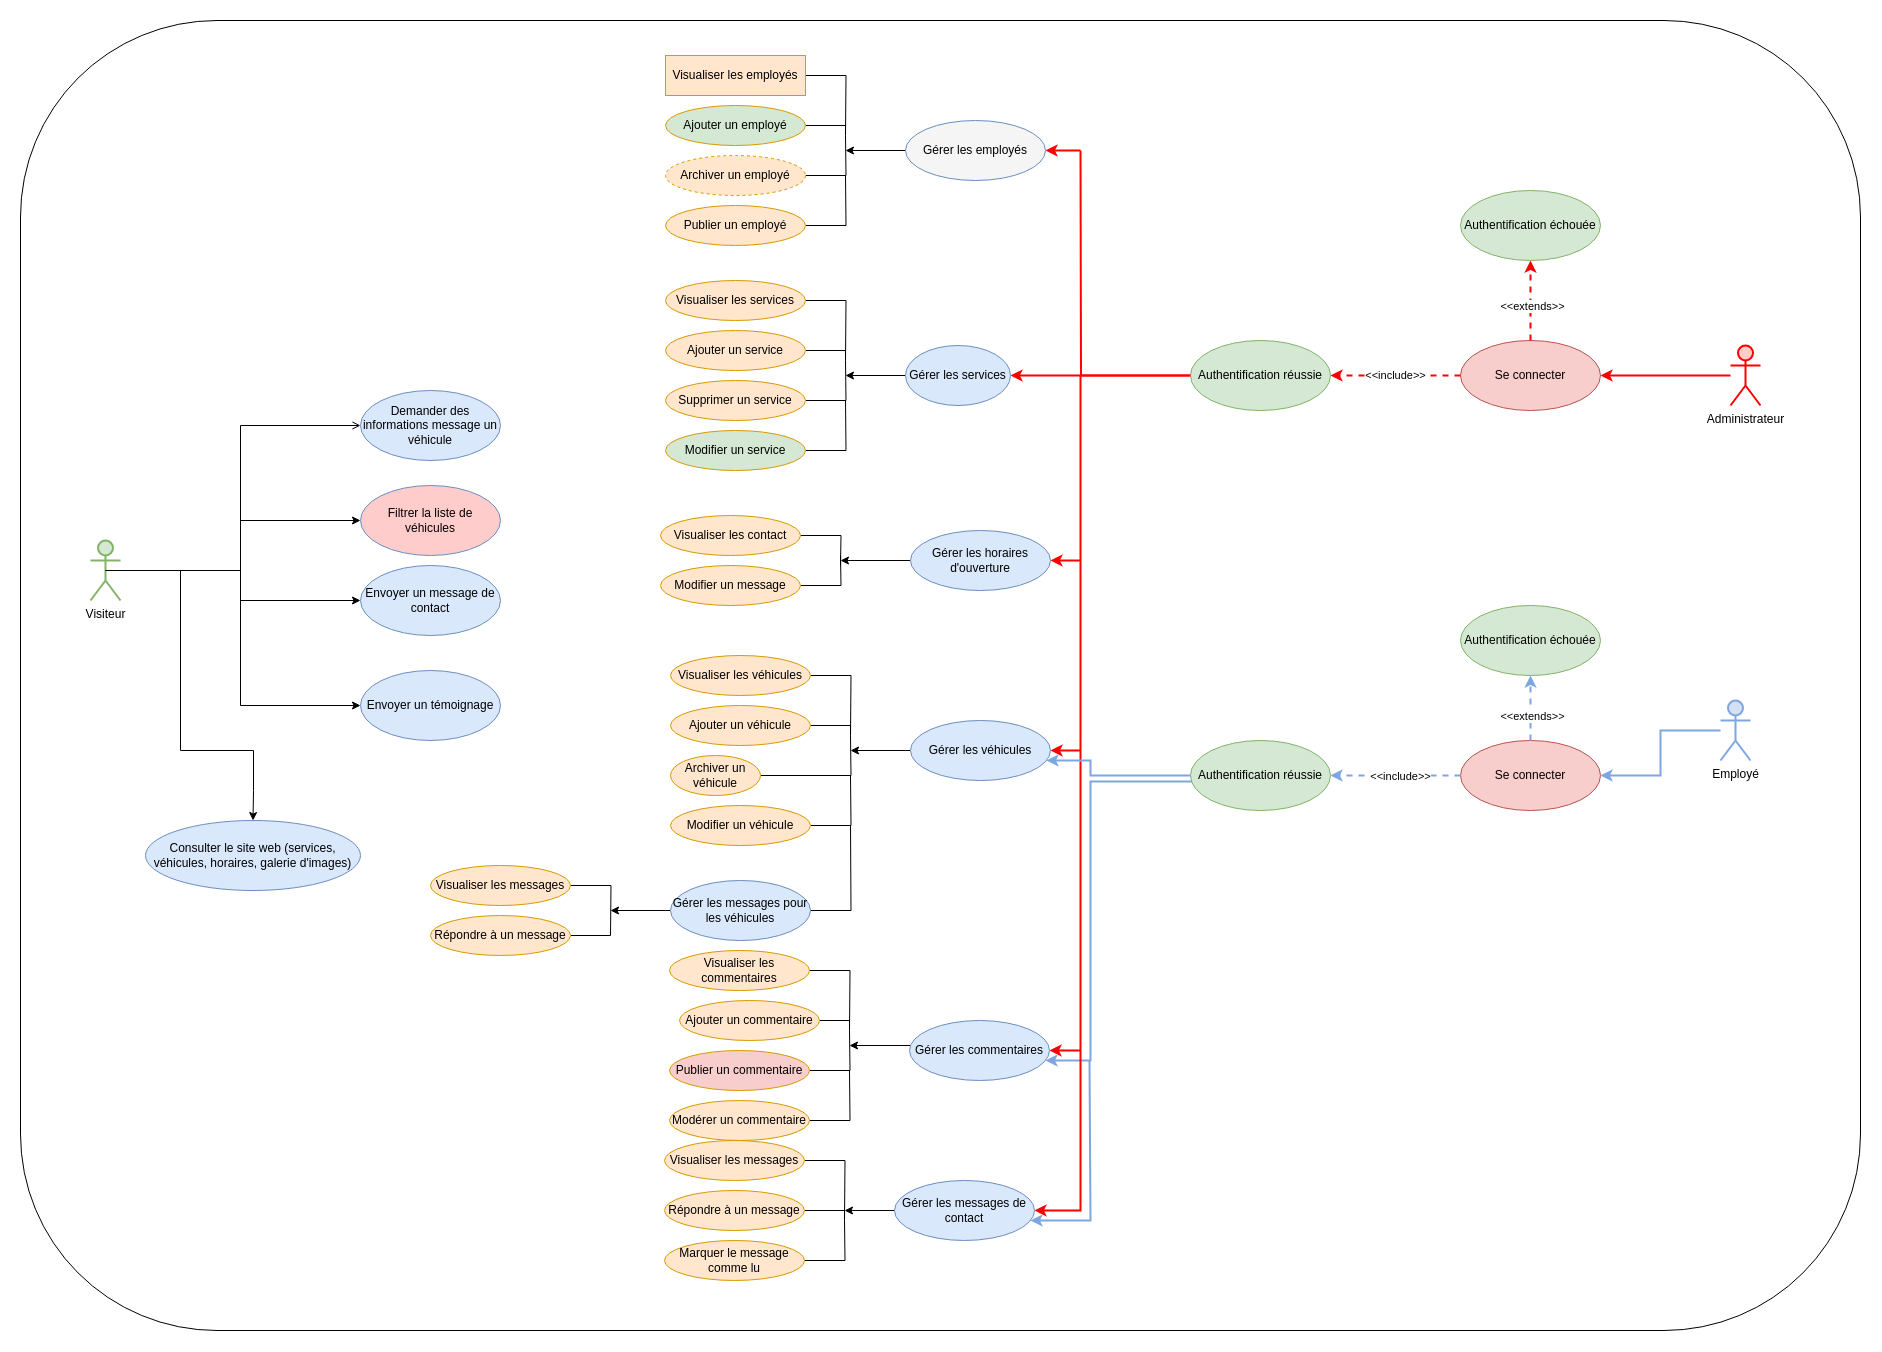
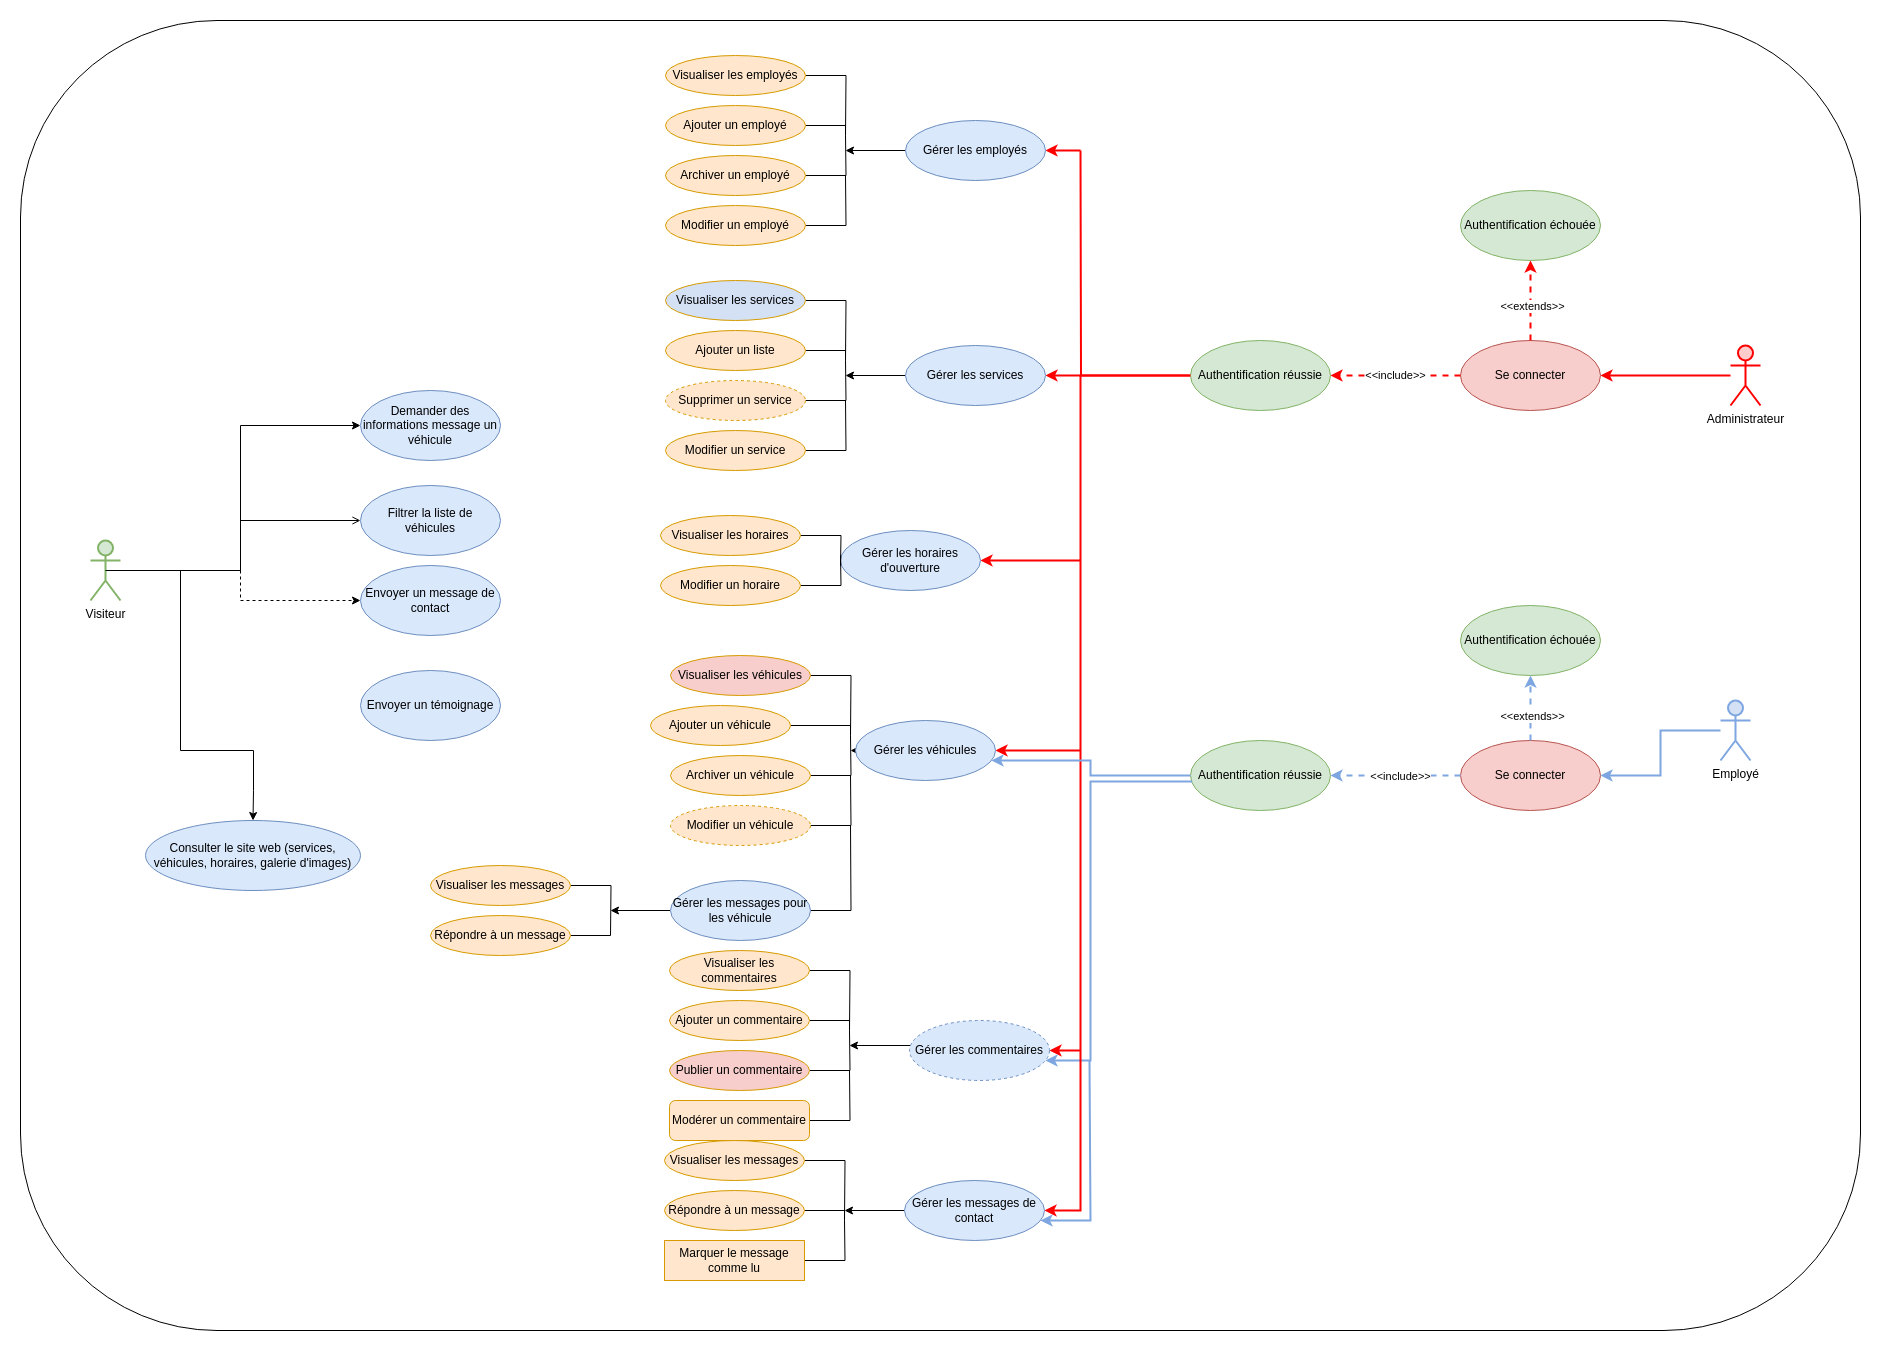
- <mxCell id="58" value="Visualiser les employés" style="whiteSpace=wrap;html=1;fillColor=#ffe6cc;strokeColor=#d79b00;rounded=0;" parent="53" vertex="1"><mxGeometry width="140" height="40" as="geometry" /></mxCell>
+ <mxCell id="58" value="Visualiser les employés" style="ellipse;whiteSpace=wrap;html=1;fillColor=#ffe6cc;strokeColor=#d79b00;" parent="53" vertex="1"><mxGeometry width="140" height="40" as="geometry" /></mxCell>
- <mxCell id="60" value="Ajouter un employé" style="ellipse;whiteSpace=wrap;html=1;fillColor=#d5e8d4;strokeColor=#d79b00;" parent="53" vertex="1"><mxGeometry y="50" width="140" height="40" as="geometry" /></mxCell>
+ <mxCell id="60" value="Ajouter un employé" style="ellipse;whiteSpace=wrap;html=1;fillColor=#ffe6cc;strokeColor=#d79b00;" parent="53" vertex="1"><mxGeometry y="50" width="140" height="40" as="geometry" /></mxCell>
- <mxCell id="56" value="Gérer les employés" style="ellipse;whiteSpace=wrap;html=1;fillColor=#f5f5f5;strokeColor=#6c8ebf;" parent="53" vertex="1"><mxGeometry x="240" y="65" width="140" height="60" as="geometry" /></mxCell>
+ <mxCell id="56" value="Gérer les employés" style="ellipse;whiteSpace=wrap;html=1;fillColor=#dae8fc;strokeColor=#6c8ebf;" parent="53" vertex="1"><mxGeometry x="240" y="65" width="140" height="60" as="geometry" /></mxCell>
- <mxCell id="62" value="Archiver un employé" style="ellipse;whiteSpace=wrap;html=1;fillColor=#ffe6cc;strokeColor=#d79b00;dashed=1;" parent="53" vertex="1"><mxGeometry y="100" width="140" height="40" as="geometry" /></mxCell>
+ <mxCell id="62" value="Archiver un employé" style="ellipse;whiteSpace=wrap;html=1;fillColor=#ffe6cc;strokeColor=#d79b00;" parent="53" vertex="1"><mxGeometry y="100" width="140" height="40" as="geometry" /></mxCell>
- <mxCell id="64" value="Publier un employé" style="ellipse;whiteSpace=wrap;html=1;fillColor=#ffe6cc;strokeColor=#d79b00;" parent="53" vertex="1"><mxGeometry y="150" width="140" height="40" as="geometry" /></mxCell>
+ <mxCell id="64" value="Modifier un employé" style="ellipse;whiteSpace=wrap;html=1;fillColor=#ffe6cc;strokeColor=#d79b00;" parent="53" vertex="1"><mxGeometry y="150" width="140" height="40" as="geometry" /></mxCell>
- <mxCell id="78" value="Visualiser les services" style="ellipse;whiteSpace=wrap;html=1;fillColor=#ffe6cc;strokeColor=#d79b00;" parent="73" vertex="1"><mxGeometry width="140" height="40" as="geometry" /></mxCell>
+ <mxCell id="78" value="Visualiser les services" style="ellipse;whiteSpace=wrap;html=1;fillColor=#d4e1f5;strokeColor=#d79b00;" parent="73" vertex="1"><mxGeometry width="140" height="40" as="geometry" /></mxCell>
- <mxCell id="80" value="Ajouter un service" style="ellipse;whiteSpace=wrap;html=1;fillColor=#ffe6cc;strokeColor=#d79b00;" parent="73" vertex="1"><mxGeometry y="50" width="140" height="40" as="geometry" /></mxCell>
+ <mxCell id="80" value="Ajouter un liste" style="ellipse;whiteSpace=wrap;html=1;fillColor=#ffe6cc;strokeColor=#d79b00;" parent="73" vertex="1"><mxGeometry y="50" width="140" height="40" as="geometry" /></mxCell>
- <mxCell id="76" value="Gérer les services" style="ellipse;whiteSpace=wrap;html=1;fillColor=#dae8fc;strokeColor=#6c8ebf;" parent="73" vertex="1"><mxGeometry x="240" y="65" width="105" height="60" as="geometry" /></mxCell>
+ <mxCell id="76" value="Gérer les services" style="ellipse;whiteSpace=wrap;html=1;fillColor=#dae8fc;strokeColor=#6c8ebf;" parent="73" vertex="1"><mxGeometry x="240" y="65" width="140" height="60" as="geometry" /></mxCell>
- <mxCell id="82" value="Supprimer un service" style="ellipse;whiteSpace=wrap;html=1;fillColor=#ffe6cc;strokeColor=#d79b00;" parent="73" vertex="1"><mxGeometry y="100" width="140" height="40" as="geometry" /></mxCell>
+ <mxCell id="82" value="Supprimer un service" style="ellipse;whiteSpace=wrap;html=1;fillColor=#ffe6cc;strokeColor=#d79b00;dashed=1;" parent="73" vertex="1"><mxGeometry y="100" width="140" height="40" as="geometry" /></mxCell>
- <mxCell id="104" style="edgeStyle=orthogonalEdgeStyle;rounded=0;orthogonalLoop=1;jettySize=auto;html=1;entryX=0;entryY=0.5;entryDx=0;entryDy=0;endArrow=open;" parent="2" source="98" target="103" edge="1"><mxGeometry relative="1" as="geometry" /></mxCell>
+ <mxCell id="104" style="edgeStyle=orthogonalEdgeStyle;rounded=0;orthogonalLoop=1;jettySize=auto;html=1;entryX=0;entryY=0.5;entryDx=0;entryDy=0;" parent="2" source="98" target="103" edge="1"><mxGeometry relative="1" as="geometry" /></mxCell>
- <mxCell id="84" value="Modifier un service" style="ellipse;whiteSpace=wrap;html=1;fillColor=#d5e8d4;strokeColor=#d79b00;" parent="73" vertex="1"><mxGeometry y="150" width="140" height="40" as="geometry" /></mxCell>
+ <mxCell id="84" value="Modifier un service" style="ellipse;whiteSpace=wrap;html=1;fillColor=#ffe6cc;strokeColor=#d79b00;" parent="73" vertex="1"><mxGeometry y="150" width="140" height="40" as="geometry" /></mxCell>
- <mxCell id="106" style="edgeStyle=orthogonalEdgeStyle;rounded=0;orthogonalLoop=1;jettySize=auto;html=1;entryX=0;entryY=0.5;entryDx=0;entryDy=0;" parent="2" source="98" target="105" edge="1"><mxGeometry relative="1" as="geometry" /></mxCell>
+ <mxCell id="106" style="edgeStyle=orthogonalEdgeStyle;rounded=0;orthogonalLoop=1;jettySize=auto;html=1;entryX=0;entryY=0.5;entryDx=0;entryDy=0;endArrow=open;" parent="2" source="98" target="105" edge="1"><mxGeometry relative="1" as="geometry" /></mxCell>
- <mxCell id="105" value="Filtrer la liste de véhicules" style="ellipse;whiteSpace=wrap;html=1;fillColor=#ffcccc;strokeColor=#6c8ebf;" parent="2" vertex="1"><mxGeometry x="340" y="465" width="140" height="70" as="geometry" /></mxCell>
+ <mxCell id="105" value="Filtrer la liste de véhicules" style="ellipse;whiteSpace=wrap;html=1;fillColor=#dae8fc;strokeColor=#6c8ebf;" parent="2" vertex="1"><mxGeometry x="340" y="465" width="140" height="70" as="geometry" /></mxCell>
- <mxCell id="70" value="Visualiser les contact" style="ellipse;whiteSpace=wrap;html=1;fillColor=#ffe6cc;strokeColor=#d79b00;" parent="65" vertex="1"><mxGeometry width="140" height="40" as="geometry" /></mxCell>
+ <mxCell id="70" value="Visualiser les horaires" style="ellipse;whiteSpace=wrap;html=1;fillColor=#ffe6cc;strokeColor=#d79b00;" parent="65" vertex="1"><mxGeometry width="140" height="40" as="geometry" /></mxCell>
- <mxCell id="68" value="Gérer les horaires d'ouverture" style="ellipse;whiteSpace=wrap;html=1;fillColor=#dae8fc;strokeColor=#6c8ebf;" parent="65" vertex="1"><mxGeometry x="250" y="15" width="140" height="60" as="geometry" /></mxCell>
+ <mxCell id="68" value="Gérer les horaires d'ouverture" style="ellipse;whiteSpace=wrap;html=1;fillColor=#dae8fc;strokeColor=#6c8ebf;" parent="65" vertex="1"><mxGeometry x="180" y="15" width="140" height="60" as="geometry" /></mxCell>
- <mxCell id="72" value="Modifier un message" style="ellipse;whiteSpace=wrap;html=1;fillColor=#ffe6cc;strokeColor=#d79b00;" parent="65" vertex="1"><mxGeometry y="50" width="140" height="40" as="geometry" /></mxCell>
+ <mxCell id="72" value="Modifier un horaire" style="ellipse;whiteSpace=wrap;html=1;fillColor=#ffe6cc;strokeColor=#d79b00;" parent="65" vertex="1"><mxGeometry y="50" width="140" height="40" as="geometry" /></mxCell>
- <mxCell id="102" style="edgeStyle=orthogonalEdgeStyle;rounded=0;orthogonalLoop=1;jettySize=auto;html=1;" parent="2" source="98" target="101" edge="1"><mxGeometry relative="1" as="geometry" /></mxCell>
+ <mxCell id="102" style="edgeStyle=orthogonalEdgeStyle;rounded=0;orthogonalLoop=1;jettySize=auto;html=1;dashed=1;" parent="2" source="98" target="101" edge="1"><mxGeometry relative="1" as="geometry" /></mxCell>
- <mxCell id="39" value="Visualiser les véhicules" style="ellipse;whiteSpace=wrap;html=1;fillColor=#ffe6cc;strokeColor=#d79b00;" parent="34" vertex="1"><mxGeometry x="240" width="140" height="40" as="geometry" /></mxCell>
+ <mxCell id="39" value="Visualiser les véhicules" style="ellipse;whiteSpace=wrap;html=1;fillColor=#f8cecc;strokeColor=#d79b00;" parent="34" vertex="1"><mxGeometry x="240" width="140" height="40" as="geometry" /></mxCell>
- <mxCell id="108" style="edgeStyle=orthogonalEdgeStyle;rounded=0;orthogonalLoop=1;jettySize=auto;html=1;exitX=0.5;exitY=0.5;exitDx=0;exitDy=0;exitPerimeter=0;entryX=0;entryY=0.5;entryDx=0;entryDy=0;" parent="2" source="98" target="107" edge="1"><mxGeometry relative="1" as="geometry" /></mxCell>
- <mxCell id="41" value="Ajouter un véhicule" style="ellipse;whiteSpace=wrap;html=1;fillColor=#ffe6cc;strokeColor=#d79b00;" parent="34" vertex="1"><mxGeometry x="240" y="50" width="140" height="40" as="geometry" /></mxCell>
+ <mxCell id="41" value="Ajouter un véhicule" style="ellipse;whiteSpace=wrap;html=1;fillColor=#ffe6cc;strokeColor=#d79b00;" parent="34" vertex="1"><mxGeometry x="220" y="50" width="140" height="40" as="geometry" /></mxCell>
- <mxCell id="37" value="Gérer les véhicules" style="ellipse;whiteSpace=wrap;html=1;fillColor=#dae8fc;strokeColor=#6c8ebf;" parent="34" vertex="1"><mxGeometry x="480" y="65" width="140" height="60" as="geometry" /></mxCell>
+ <mxCell id="37" value="Gérer les véhicules" style="ellipse;whiteSpace=wrap;html=1;fillColor=#dae8fc;strokeColor=#6c8ebf;" parent="34" vertex="1"><mxGeometry x="425" y="65" width="140" height="60" as="geometry" /></mxCell>
- <mxCell id="43" value="Archiver un véhicule" style="ellipse;whiteSpace=wrap;html=1;fillColor=#ffe6cc;strokeColor=#d79b00;" parent="34" vertex="1"><mxGeometry x="240" y="100" width="90" height="40" as="geometry" /></mxCell>
+ <mxCell id="43" value="Archiver un véhicule" style="ellipse;whiteSpace=wrap;html=1;fillColor=#ffe6cc;strokeColor=#d79b00;" parent="34" vertex="1"><mxGeometry x="240" y="100" width="140" height="40" as="geometry" /></mxCell>
- <mxCell id="45" value="Modifier un véhicule" style="ellipse;whiteSpace=wrap;html=1;fillColor=#ffe6cc;strokeColor=#d79b00;" parent="34" vertex="1"><mxGeometry x="240" y="150" width="140" height="40" as="geometry" /></mxCell>
+ <mxCell id="45" value="Modifier un véhicule" style="ellipse;whiteSpace=wrap;html=1;fillColor=#ffe6cc;strokeColor=#d79b00;dashed=1;" parent="34" vertex="1"><mxGeometry x="240" y="150" width="140" height="40" as="geometry" /></mxCell>
- <mxCell id="48" value="Gérer les messages pour les véhicules" style="ellipse;whiteSpace=wrap;html=1;fillColor=#dae8fc;strokeColor=#6c8ebf;" parent="34" vertex="1"><mxGeometry x="240" y="225" width="140" height="60" as="geometry" /></mxCell>
+ <mxCell id="48" value="Gérer les messages pour les véhicule" style="ellipse;whiteSpace=wrap;html=1;fillColor=#dae8fc;strokeColor=#6c8ebf;" parent="34" vertex="1"><mxGeometry x="240" y="225" width="140" height="60" as="geometry" /></mxCell>
- <mxCell id="29" value="Ajouter un commentaire" style="ellipse;whiteSpace=wrap;html=1;fillColor=#ffe6cc;strokeColor=#d79b00;" parent="22" vertex="1"><mxGeometry x="10" y="50" width="140" height="40" as="geometry" /></mxCell>
+ <mxCell id="29" value="Ajouter un commentaire" style="ellipse;whiteSpace=wrap;html=1;fillColor=#ffe6cc;strokeColor=#d79b00;" parent="22" vertex="1"><mxGeometry y="50" width="140" height="40" as="geometry" /></mxCell>
- <mxCell id="25" value="Gérer les commentaires" style="ellipse;whiteSpace=wrap;html=1;fillColor=#dae8fc;strokeColor=#6c8ebf;" parent="22" vertex="1"><mxGeometry x="240" y="70" width="140" height="60" as="geometry" /></mxCell>
+ <mxCell id="25" value="Gérer les commentaires" style="ellipse;whiteSpace=wrap;html=1;fillColor=#dae8fc;strokeColor=#6c8ebf;dashed=1;" parent="22" vertex="1"><mxGeometry x="240" y="70" width="140" height="60" as="geometry" /></mxCell>
- <mxCell id="33" value="Modérer un commentaire" style="ellipse;whiteSpace=wrap;html=1;fillColor=#ffe6cc;strokeColor=#d79b00;" parent="22" vertex="1"><mxGeometry y="150" width="140" height="40" as="geometry" /></mxCell>
+ <mxCell id="33" value="Modérer un commentaire" style="whiteSpace=wrap;html=1;fillColor=#ffe6cc;strokeColor=#d79b00;rounded=1;" parent="22" vertex="1"><mxGeometry y="150" width="140" height="40" as="geometry" /></mxCell>
- <mxCell id="88" value="Gérer les messages de contact" style="ellipse;whiteSpace=wrap;html=1;fillColor=#dae8fc;strokeColor=#6c8ebf;" parent="85" vertex="1"><mxGeometry x="230" y="40" width="140" height="60" as="geometry" /></mxCell>
+ <mxCell id="88" value="Gérer les messages de contact" style="ellipse;whiteSpace=wrap;html=1;fillColor=#dae8fc;strokeColor=#6c8ebf;" parent="85" vertex="1"><mxGeometry x="240" y="40" width="140" height="60" as="geometry" /></mxCell>
- <mxCell id="94" value="Marquer le message comme lu" style="ellipse;whiteSpace=wrap;html=1;fillColor=#ffe6cc;strokeColor=#d79b00;" parent="85" vertex="1"><mxGeometry y="100" width="140" height="40" as="geometry" /></mxCell>
+ <mxCell id="94" value="Marquer le message comme lu" style="whiteSpace=wrap;html=1;fillColor=#ffe6cc;strokeColor=#d79b00;rounded=0;" parent="85" vertex="1"><mxGeometry y="100" width="140" height="40" as="geometry" /></mxCell>
